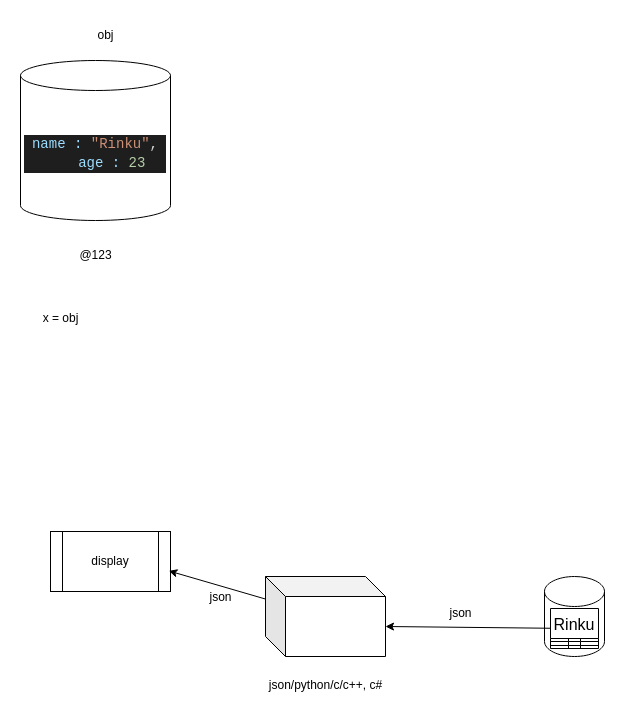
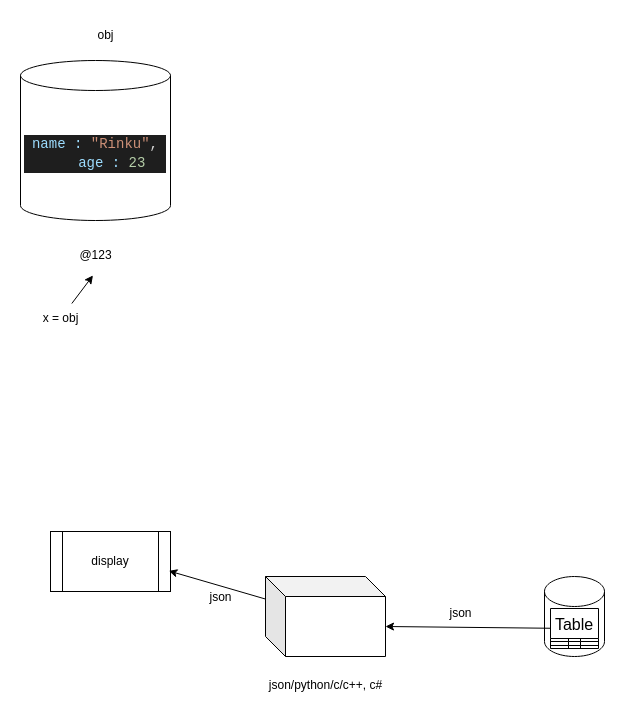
+ <mxCell id="6" style="edgeStyle=none;html=1;entryX=0.458;entryY=1.166;entryDx=0;entryDy=0;entryPerimeter=0;" edge="1" parent="1" source="5" target="3"><mxGeometry relative="1" as="geometry" /></mxCell>
- <mxCell id="10" value="Rinku" style="shape=table;startSize=30;container=1;collapsible=0;childLayout=tableLayout;strokeColor=default;fontSize=16;" vertex="1" parent="1"><mxGeometry x="550" y="608" width="48" height="40" as="geometry" /></mxCell>
+ <mxCell id="10" value="Table" style="shape=table;startSize=30;container=1;collapsible=0;childLayout=tableLayout;strokeColor=default;fontSize=16;" vertex="1" parent="1"><mxGeometry x="550" y="608" width="48" height="40" as="geometry" /></mxCell>
